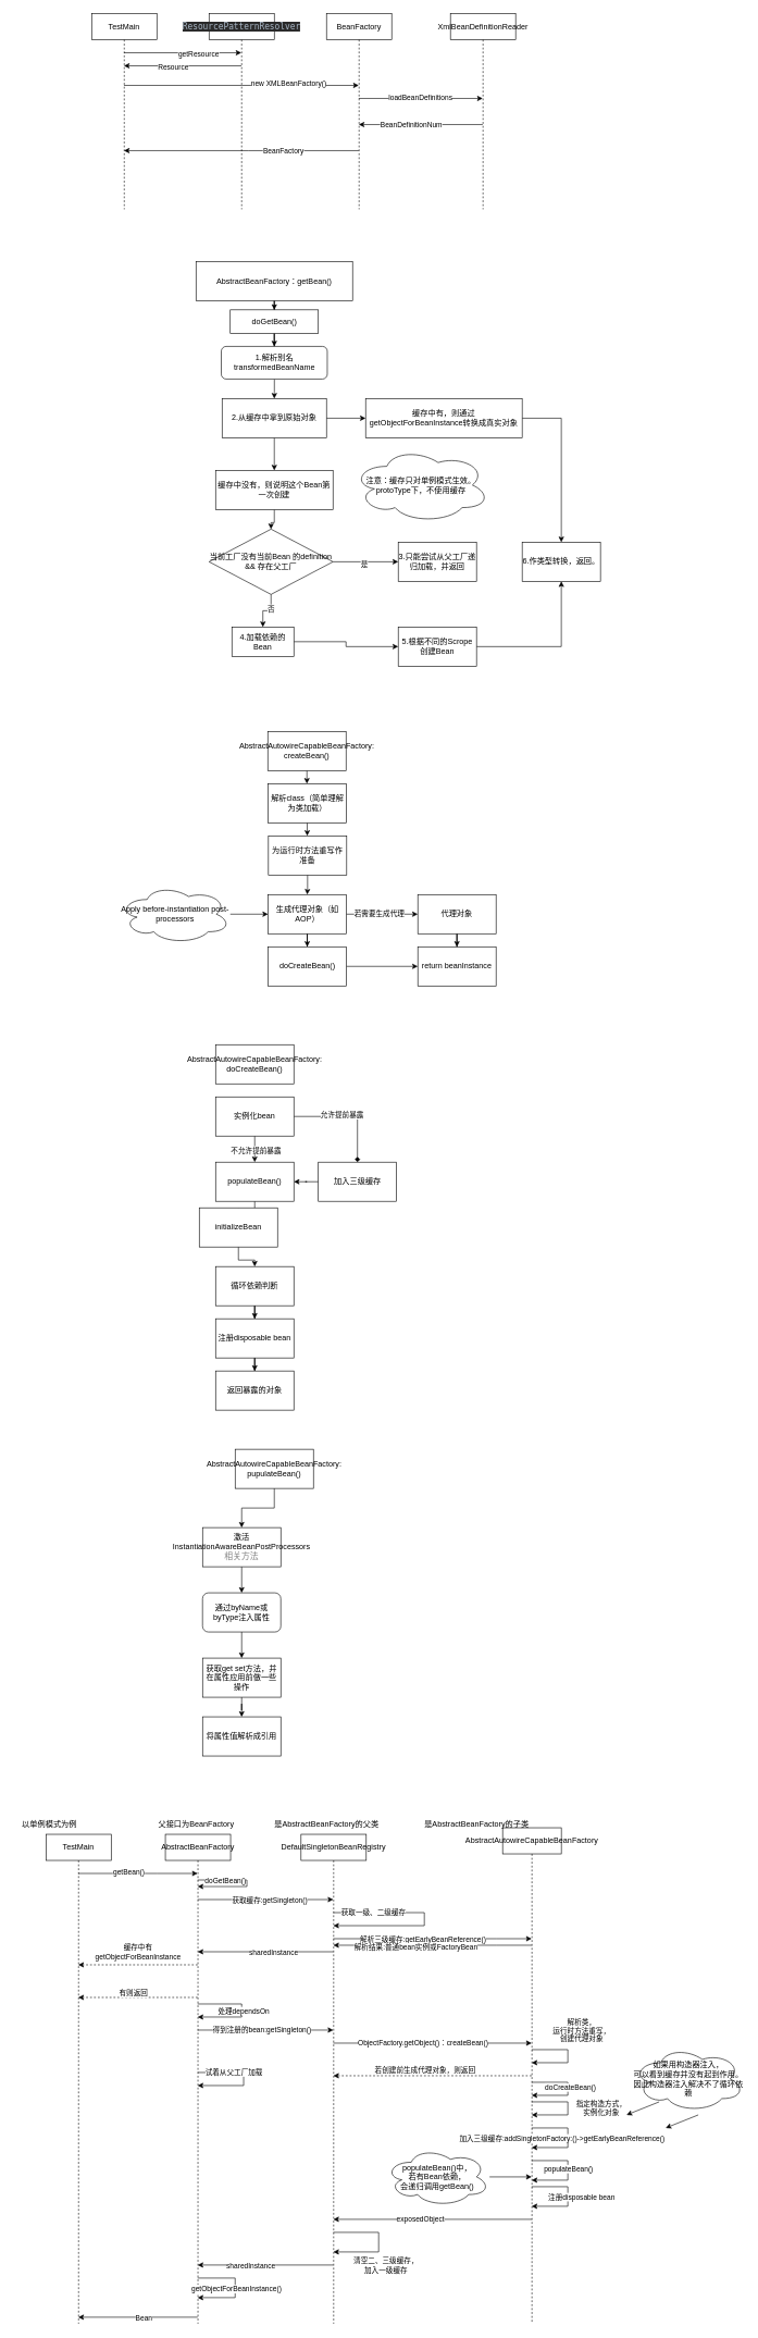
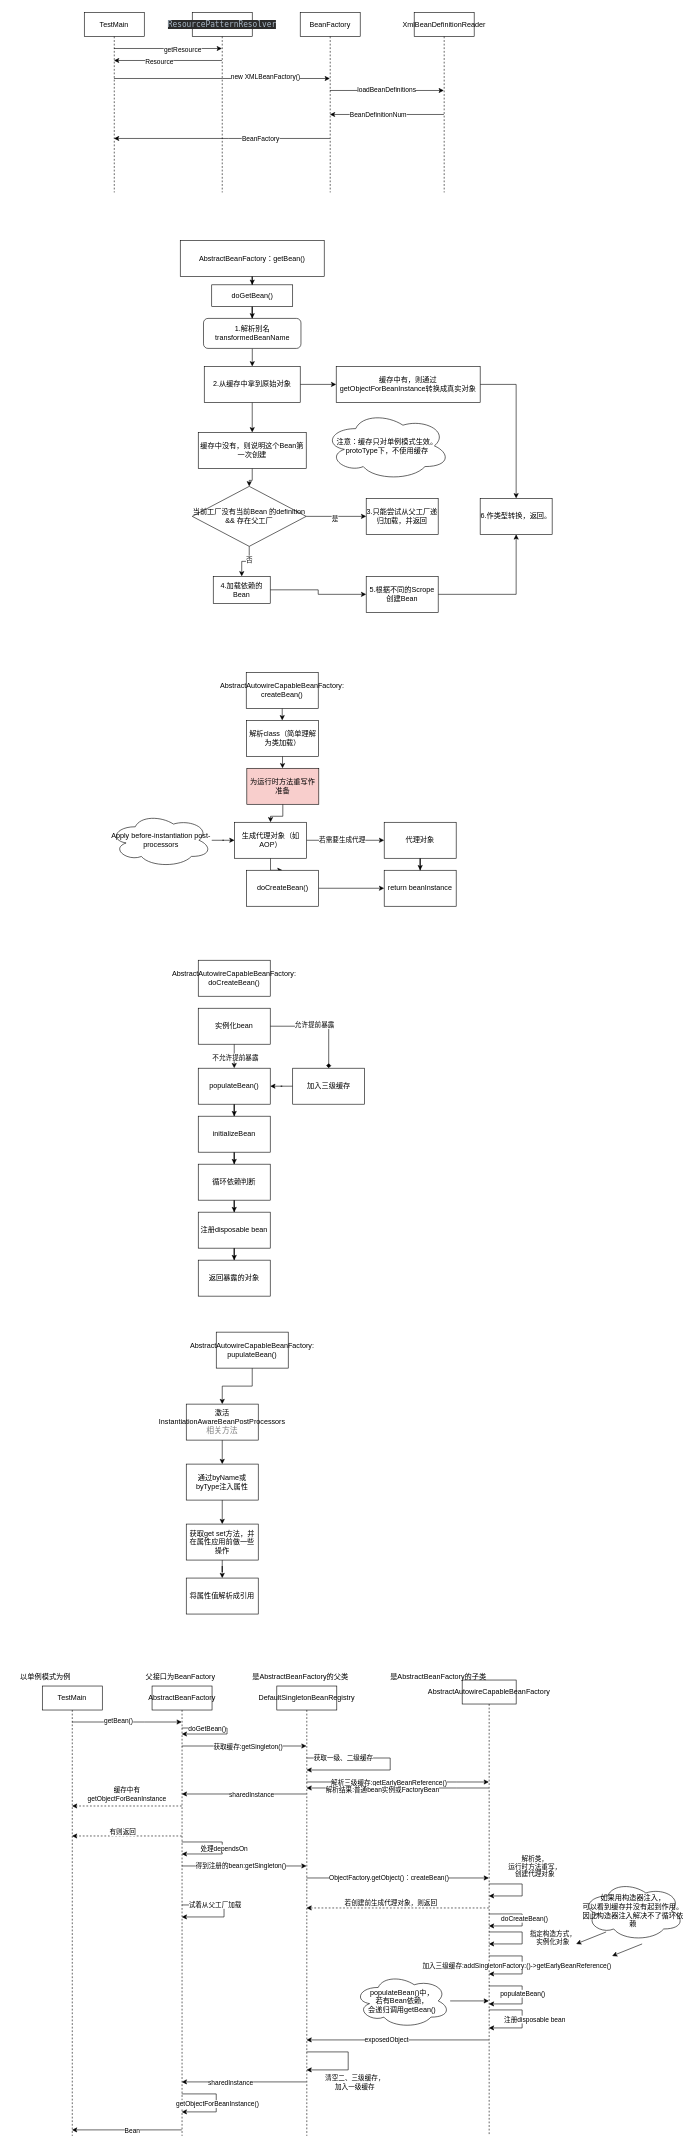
- <mxCell id="48" value="为运行时方法重写作准备" style="rounded=0;whiteSpace=wrap;html=1;" parent="1" vertex="1"><mxGeometry x="411" y="1280" width="120" height="60" as="geometry" /></mxCell>
+ <mxCell id="48" value="为运行时方法重写作准备" style="rounded=0;whiteSpace=wrap;html=1;fillColor=#f8cecc;" parent="1" vertex="1"><mxGeometry x="411" y="1280" width="120" height="60" as="geometry" /></mxCell>
- <mxCell id="52" value="生成代理对象（如AOP）" style="rounded=0;whiteSpace=wrap;html=1;" parent="1" vertex="1"><mxGeometry x="410.5" y="1370" width="120" height="60" as="geometry" /></mxCell>
+ <mxCell id="52" value="生成代理对象（如AOP）" style="rounded=0;whiteSpace=wrap;html=1;" parent="1" vertex="1"><mxGeometry x="390.5" y="1370" width="120" height="60" as="geometry" /></mxCell>
- <mxCell id="71" value="initializeBean" style="rounded=0;whiteSpace=wrap;html=1;" parent="1" vertex="1"><mxGeometry x="305" y="1850" width="120" height="60" as="geometry" /></mxCell>
+ <mxCell id="71" value="initializeBean" style="rounded=0;whiteSpace=wrap;html=1;" parent="1" vertex="1"><mxGeometry x="330" y="1860" width="120" height="60" as="geometry" /></mxCell>
- <mxCell id="82" value="通过byName或byType注入属性" style="whiteSpace=wrap;html=1;rounded=1;" parent="1" vertex="1"><mxGeometry x="310" y="2440" width="120" height="60" as="geometry" /></mxCell>
+ <mxCell id="82" value="通过byName或byType注入属性" style="rounded=0;whiteSpace=wrap;html=1;" parent="1" vertex="1"><mxGeometry x="310" y="2440" width="120" height="60" as="geometry" /></mxCell>
